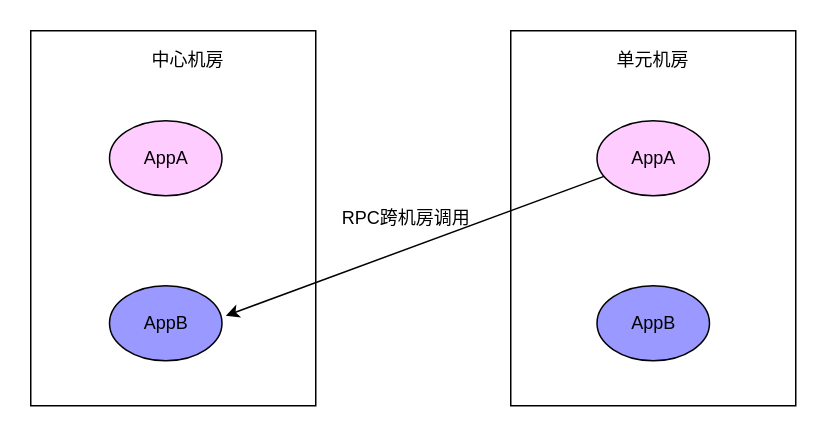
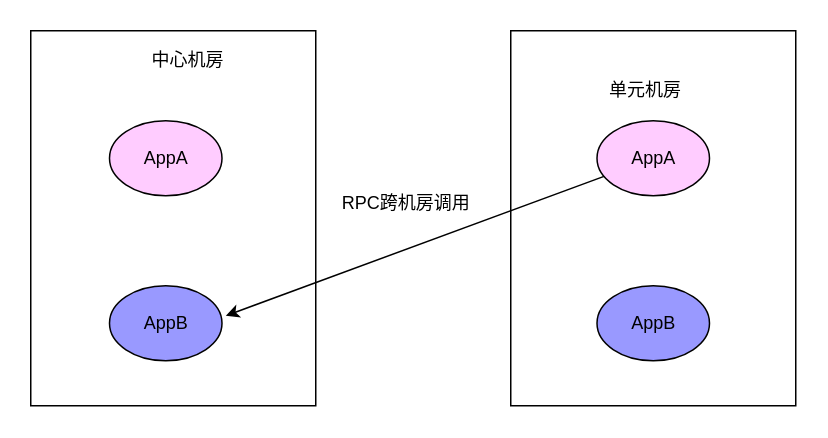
- <mxCell id="5" value="单元机房" style="text;html=1;strokeColor=none;fillColor=none;align=center;verticalAlign=middle;whiteSpace=wrap;rounded=0;" vertex="1" parent="1"><mxGeometry x="405" y="30" width="60" height="20" as="geometry" /></mxCell>
+ <mxCell id="5" value="单元机房" style="text;html=1;strokeColor=none;fillColor=none;align=center;verticalAlign=middle;whiteSpace=wrap;rounded=0;" vertex="1" parent="1"><mxGeometry x="400" y="50" width="60" height="20" as="geometry" /></mxCell>
- <mxCell id="10" value="RPC跨机房调用" style="text;html=1;align=center;verticalAlign=middle;resizable=0;points=[];autosize=1;" vertex="1" parent="1"><mxGeometry x="220" y="135" width="100" height="20" as="geometry" /></mxCell>
+ <mxCell id="10" value="RPC跨机房调用" style="text;html=1;align=center;verticalAlign=middle;resizable=0;points=[];autosize=1;" vertex="1" parent="1"><mxGeometry x="220" y="125" width="100" height="20" as="geometry" /></mxCell>
